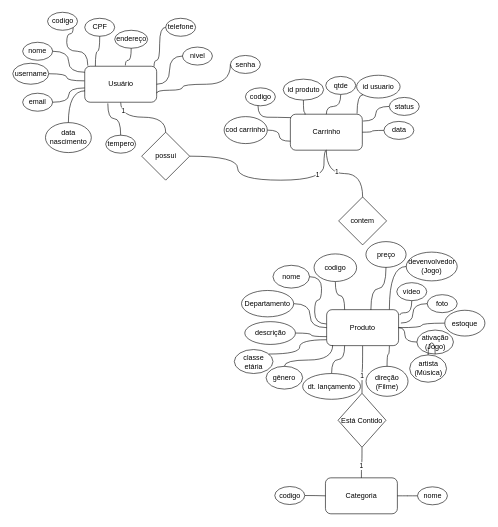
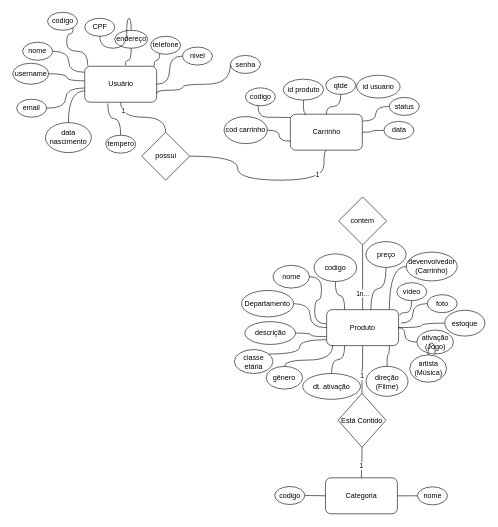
- <mxCell id="17" value="telefone" style="ellipse;whiteSpace=wrap;html=1;" parent="1" vertex="1"><mxGeometry x="275.5" y="30" width="50" height="30" as="geometry" /></mxCell>
+ <mxCell id="17" value="telefone" style="ellipse;whiteSpace=wrap;html=1;" parent="1" vertex="1"><mxGeometry x="250.5" y="60" width="50" height="30" as="geometry" /></mxCell>
- <mxCell id="19" style="edgeStyle=orthogonalEdgeStyle;rounded=0;orthogonalLoop=1;jettySize=auto;html=1;entryX=0.148;entryY=-0.003;entryDx=0;entryDy=0;entryPerimeter=0;curved=1;endArrow=none;endFill=0;" parent="1" source="15" target="7" edge="1"><mxGeometry relative="1" as="geometry" /></mxCell>
+ <mxCell id="19" style="edgeStyle=orthogonalEdgeStyle;rounded=0;orthogonalLoop=1;jettySize=auto;html=1;curved=1;endArrow=none;endFill=0;" parent="1" source="15" target="16" edge="1"><mxGeometry relative="1" as="geometry" /></mxCell>
- <mxCell id="12" value="email" style="ellipse;whiteSpace=wrap;html=1;" parent="1" vertex="1"><mxGeometry x="37" y="155" width="50" height="30" as="geometry" /></mxCell>
+ <mxCell id="12" value="email" style="ellipse;whiteSpace=wrap;html=1;" parent="1" vertex="1"><mxGeometry x="27" y="165" width="50" height="30" as="geometry" /></mxCell>
- <mxCell id="55" style="edgeStyle=orthogonalEdgeStyle;curved=1;rounded=0;orthogonalLoop=1;jettySize=auto;html=1;exitX=0;exitY=1;exitDx=0;exitDy=0;entryX=0.927;entryY=-0.016;entryDx=0;entryDy=0;entryPerimeter=0;endArrow=none;endFill=0;" parent="1" source="52" target="10" edge="1"><mxGeometry relative="1" as="geometry" /></mxCell>
- <mxCell id="8" style="edgeStyle=orthogonalEdgeStyle;curved=1;rounded=0;orthogonalLoop=1;jettySize=auto;html=1;entryX=0.5;entryY=0;entryDx=0;entryDy=0;endArrow=none;endFill=0;" parent="1" source="10" target="66" edge="1"><mxGeometry relative="1" as="geometry" /></mxCell>
- <mxCell id="9" value="1" style="edgeLabel;html=1;align=center;verticalAlign=middle;resizable=0;points=[];" parent="8" vertex="1" connectable="0"><mxGeometry x="-0.19" y="4" relative="1" as="geometry"><mxPoint as="offset" /></mxGeometry></mxCell>
- <mxCell id="26" value="devenvolvedor&lt;div&gt;(Jogo)&lt;/div&gt;" style="ellipse;whiteSpace=wrap;html=1;" parent="1" vertex="1"><mxGeometry x="676.75" y="420" width="85" height="48" as="geometry" /></mxCell>
+ <mxCell id="26" value="devenvolvedor&lt;div&gt;(Carrinho)&lt;/div&gt;" style="ellipse;whiteSpace=wrap;html=1;" parent="1" vertex="1"><mxGeometry x="676.75" y="420" width="85" height="48" as="geometry" /></mxCell>
+ <mxCell id="64" style="edgeStyle=orthogonalEdgeStyle;rounded=0;orthogonalLoop=1;jettySize=auto;html=1;entryX=0.5;entryY=0;entryDx=0;entryDy=0;endArrow=none;endFill=0;" parent="1" source="66" target="4" edge="1"><mxGeometry relative="1" as="geometry" /></mxCell>
+ <mxCell id="65" value="1n..." style="edgeLabel;html=1;align=center;verticalAlign=middle;resizable=0;points=[];" parent="64" vertex="1" connectable="0"><mxGeometry x="0.481" y="-1" relative="1" as="geometry"><mxPoint as="offset" /></mxGeometry></mxCell>
- <mxCell id="31" value="dt. lançamento" style="ellipse;whiteSpace=wrap;html=1;" parent="1" vertex="1"><mxGeometry x="504" y="622.5" width="96.5" height="43" as="geometry" /></mxCell>
+ <mxCell id="31" value="dt. ativação" style="ellipse;whiteSpace=wrap;html=1;" parent="1" vertex="1"><mxGeometry x="504" y="622.5" width="96.5" height="43" as="geometry" /></mxCell>
